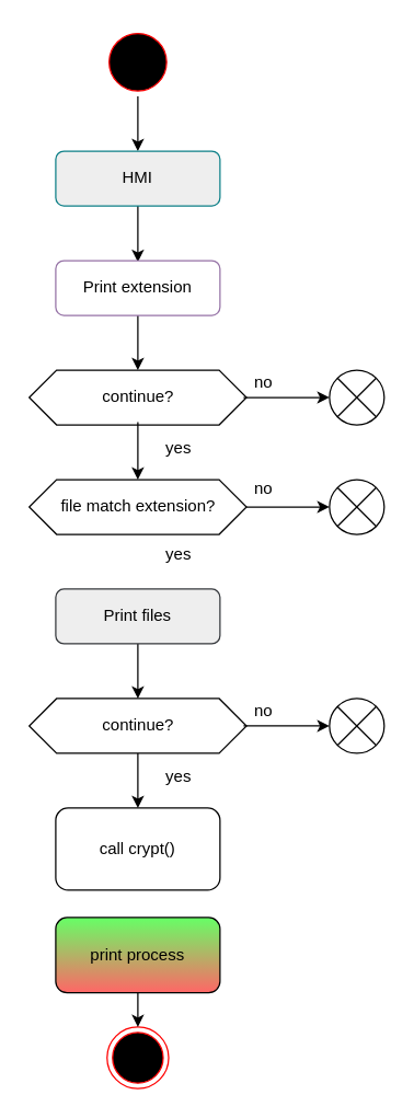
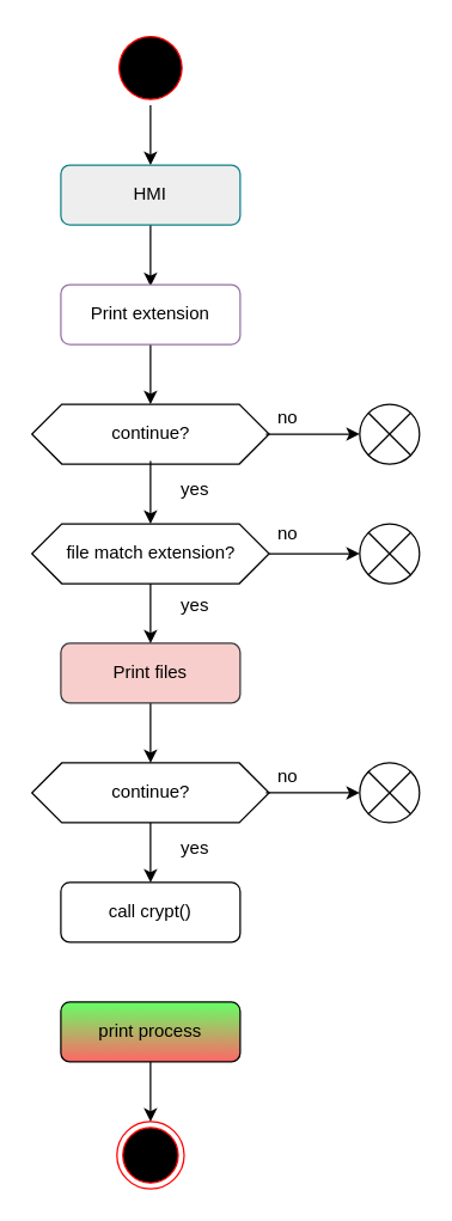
+ <mxCell id="26" style="edgeStyle=orthogonalEdgeStyle;rounded=0;orthogonalLoop=1;jettySize=auto;html=1;entryX=0.5;entryY=0;entryDx=0;entryDy=0;" parent="1" source="28" target="10" edge="1"><mxGeometry relative="1" as="geometry" /></mxCell>
- <mxCell id="10" value="Print files" style="rounded=1;whiteSpace=wrap;html=1;fillColor=#eeeeee;strokeColor=#36393d;" parent="1" vertex="1"><mxGeometry x="40" y="430" width="120" height="40" as="geometry" /></mxCell>
+ <mxCell id="10" value="Print files" style="rounded=1;whiteSpace=wrap;html=1;fillColor=#f8cecc;strokeColor=#36393d;" parent="1" vertex="1"><mxGeometry x="40" y="430" width="120" height="40" as="geometry" /></mxCell>
- <mxCell id="14" value="call crypt()" style="rounded=1;whiteSpace=wrap;html=1;" parent="1" vertex="1"><mxGeometry x="40" y="590" width="120" height="60" as="geometry" /></mxCell>
+ <mxCell id="14" value="call crypt()" style="rounded=1;whiteSpace=wrap;html=1;" parent="1" vertex="1"><mxGeometry x="40" y="590" width="120" height="40" as="geometry" /></mxCell>
- <mxCell id="16" value="print process" style="rounded=1;whiteSpace=wrap;html=1;fillColor=#66FF66;sketch=0;glass=0;labelBackgroundColor=none;labelBorderColor=none;gradientColor=#FF6666;" parent="1" vertex="1"><mxGeometry x="40" y="670" width="120" height="55" as="geometry" /></mxCell>
+ <mxCell id="16" value="print process" style="rounded=1;whiteSpace=wrap;html=1;fillColor=#66FF66;sketch=0;glass=0;labelBackgroundColor=none;labelBorderColor=none;gradientColor=#FF6666;" parent="1" vertex="1"><mxGeometry x="40" y="670" width="120" height="40" as="geometry" /></mxCell>
